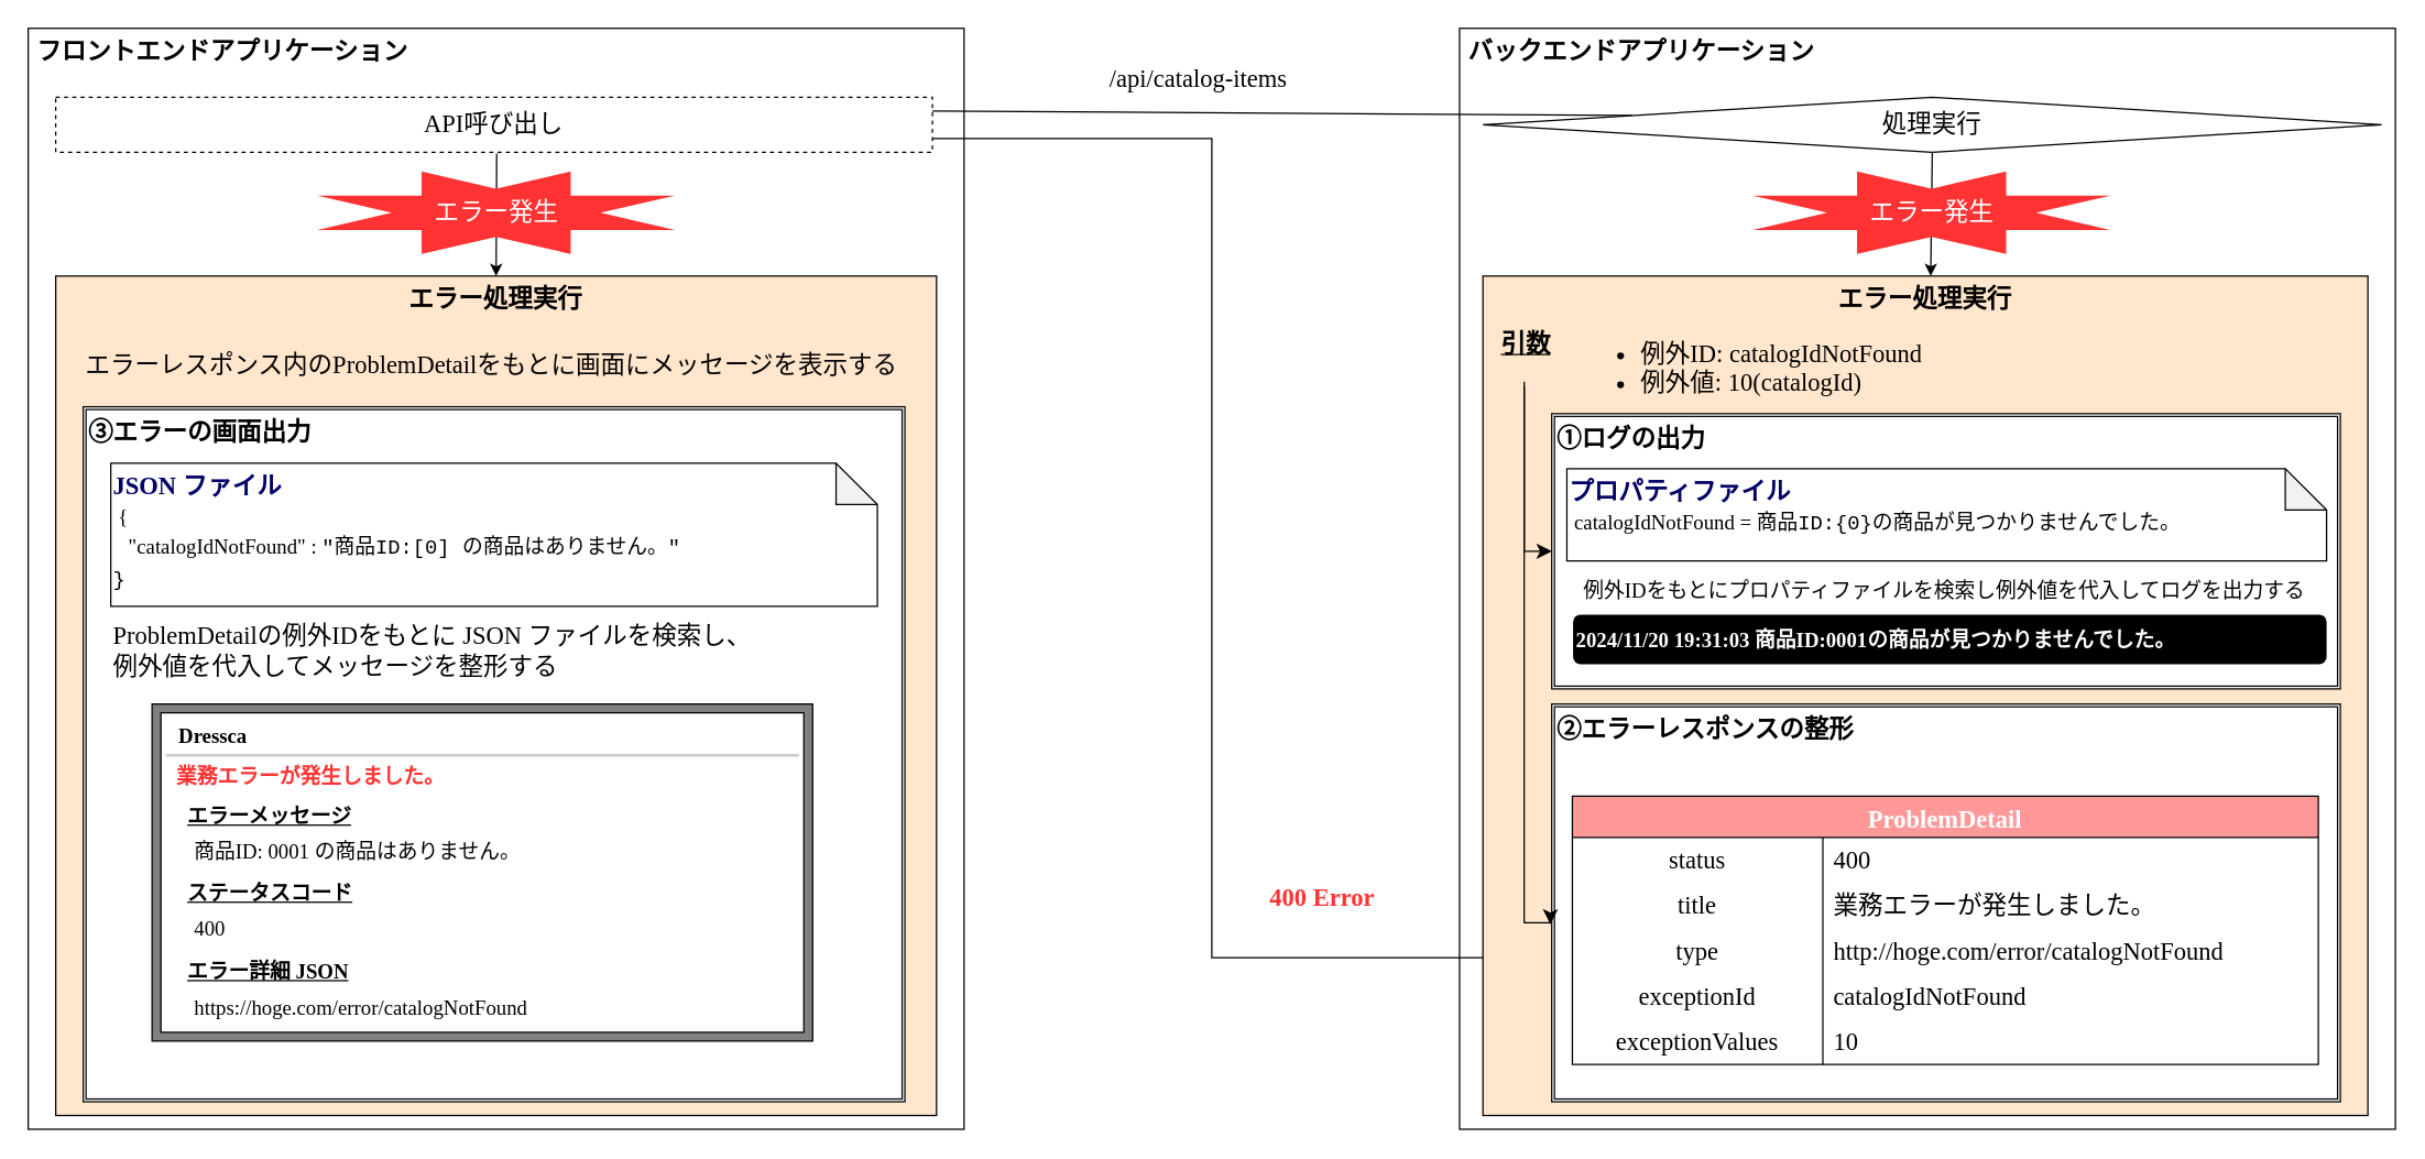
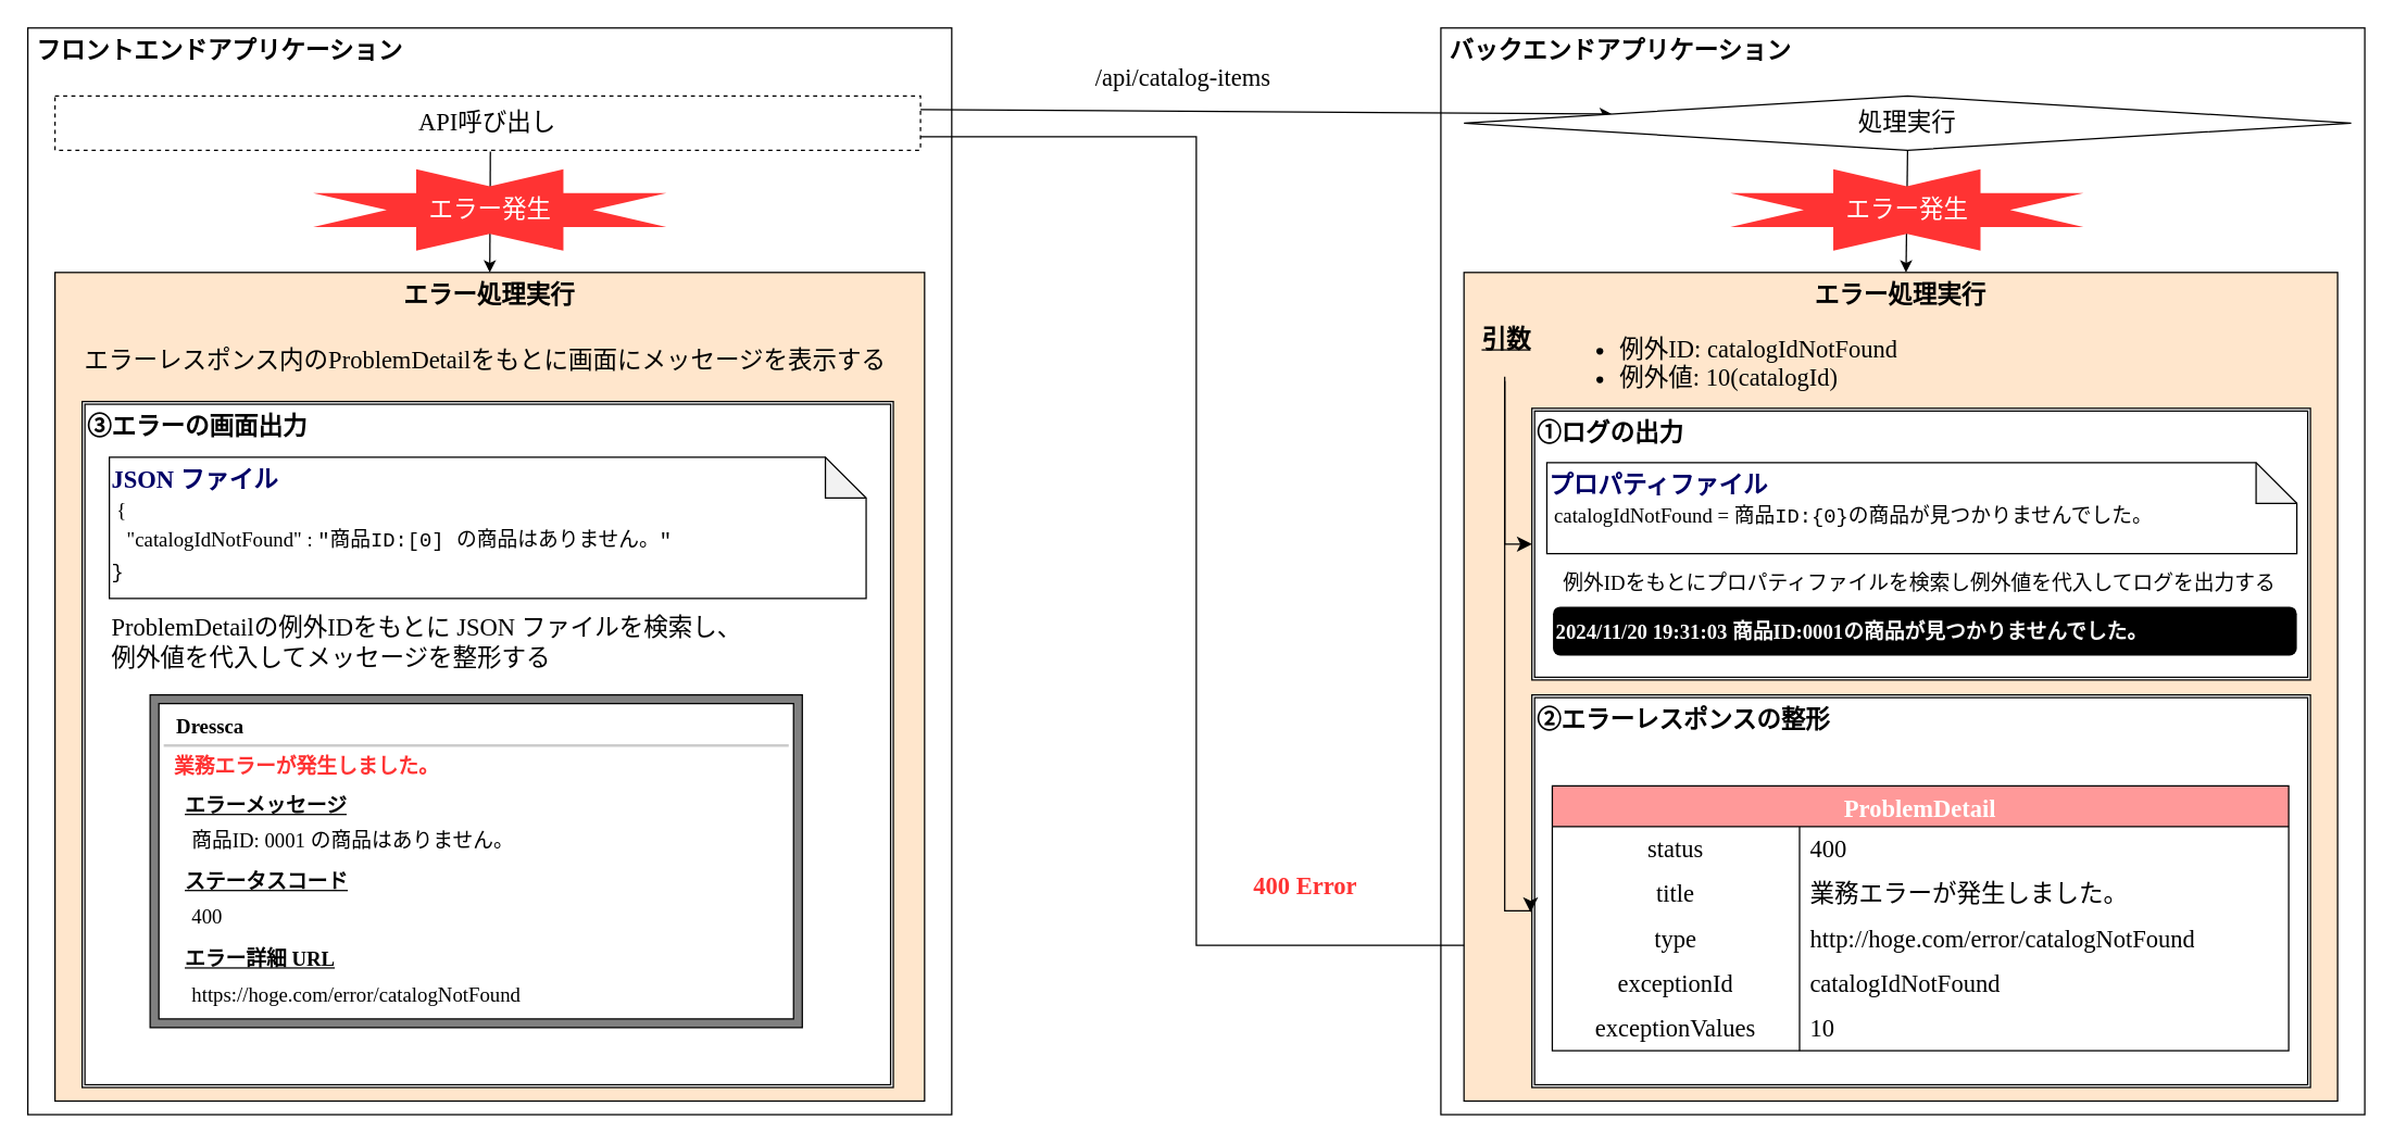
- <mxCell id="4" value="" style="edgeStyle=none;orthogonalLoop=1;jettySize=auto;html=1;fontFamily=Noto Sans JP;fontSource=https%3A%2F%2Ffonts.googleapis.com%2Fcss%3Ffamily%3DNoto%2BSans%2BJP;fontSize=18;exitX=1;exitY=0.25;exitDx=0;exitDy=0;entryX=0;entryY=0.25;entryDx=0;entryDy=0;endArrow=none;" parent="1" edge="1" target="23" source="3"><mxGeometry width="100" relative="1" as="geometry"><mxPoint x="993" y="77" as="sourcePoint" /><mxPoint x="1060" y="80" as="targetPoint" /><Array as="points" /></mxGeometry></mxCell>
+ <mxCell id="4" value="" style="edgeStyle=none;orthogonalLoop=1;jettySize=auto;html=1;fontFamily=Noto Sans JP;fontSource=https%3A%2F%2Ffonts.googleapis.com%2Fcss%3Ffamily%3DNoto%2BSans%2BJP;fontSize=18;exitX=1;exitY=0.25;exitDx=0;exitDy=0;entryX=0;entryY=0.25;entryDx=0;entryDy=0;" parent="1" edge="1" target="23" source="3"><mxGeometry width="100" relative="1" as="geometry"><mxPoint x="993" y="77" as="sourcePoint" /><mxPoint x="1060" y="80" as="targetPoint" /><Array as="points" /></mxGeometry></mxCell>
- <mxCell id="55" value="&lt;u style=&quot;&quot;&gt;&lt;font style=&quot;&quot;&gt;エラー詳細 JSON&lt;/font&gt;&lt;/u&gt;" style="text;html=1;align=left;verticalAlign=middle;resizable=0;points=[];autosize=1;strokeColor=none;fillColor=none;fontSize=15;fontFamily=Noto Sans JP;fontColor=#000000;fontStyle=1" vertex="1" parent="1"><mxGeometry x="134" y="690" width="130" height="30" as="geometry" /></mxCell>
+ <mxCell id="55" value="&lt;u style=&quot;&quot;&gt;&lt;font style=&quot;&quot;&gt;エラー詳細 URL&lt;/font&gt;&lt;/u&gt;" style="text;html=1;align=left;verticalAlign=middle;resizable=0;points=[];autosize=1;strokeColor=none;fillColor=none;fontSize=15;fontFamily=Noto Sans JP;fontColor=#000000;fontStyle=1" vertex="1" parent="1"><mxGeometry x="134" y="690" width="130" height="30" as="geometry" /></mxCell>
